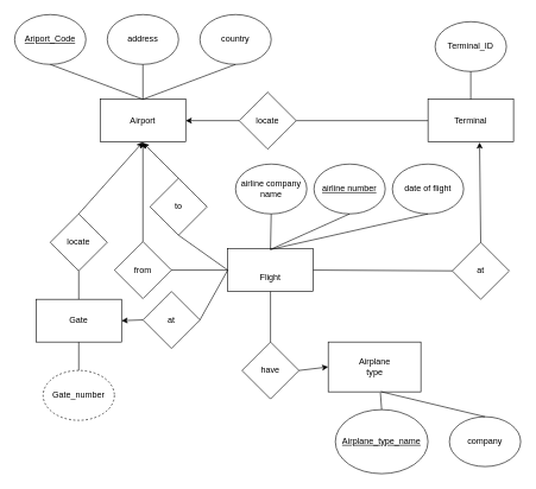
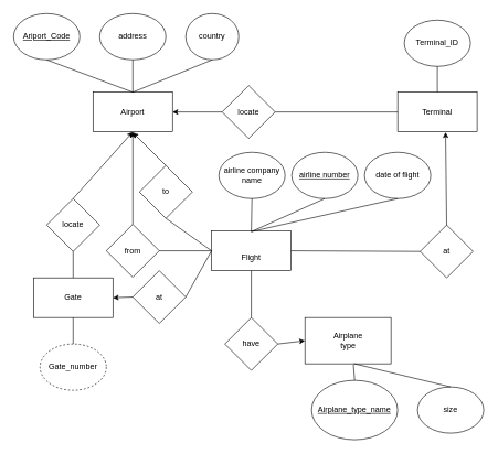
- <mxCell id="17" value="country" style="ellipse;whiteSpace=wrap;html=1;" vertex="1" parent="1"><mxGeometry x="280" y="20" width="100" height="70" as="geometry" /></mxCell>
+ <mxCell id="17" value="country" style="ellipse;whiteSpace=wrap;html=1;" vertex="1" parent="1"><mxGeometry x="280" y="20" width="80" height="70" as="geometry" /></mxCell>
- <mxCell id="27" value="company" style="ellipse;whiteSpace=wrap;html=1;" vertex="1" parent="1"><mxGeometry x="630" y="585" width="100" height="70" as="geometry" /></mxCell>
+ <mxCell id="27" value="size" style="ellipse;whiteSpace=wrap;html=1;" vertex="1" parent="1"><mxGeometry x="630" y="585" width="100" height="70" as="geometry" /></mxCell>
